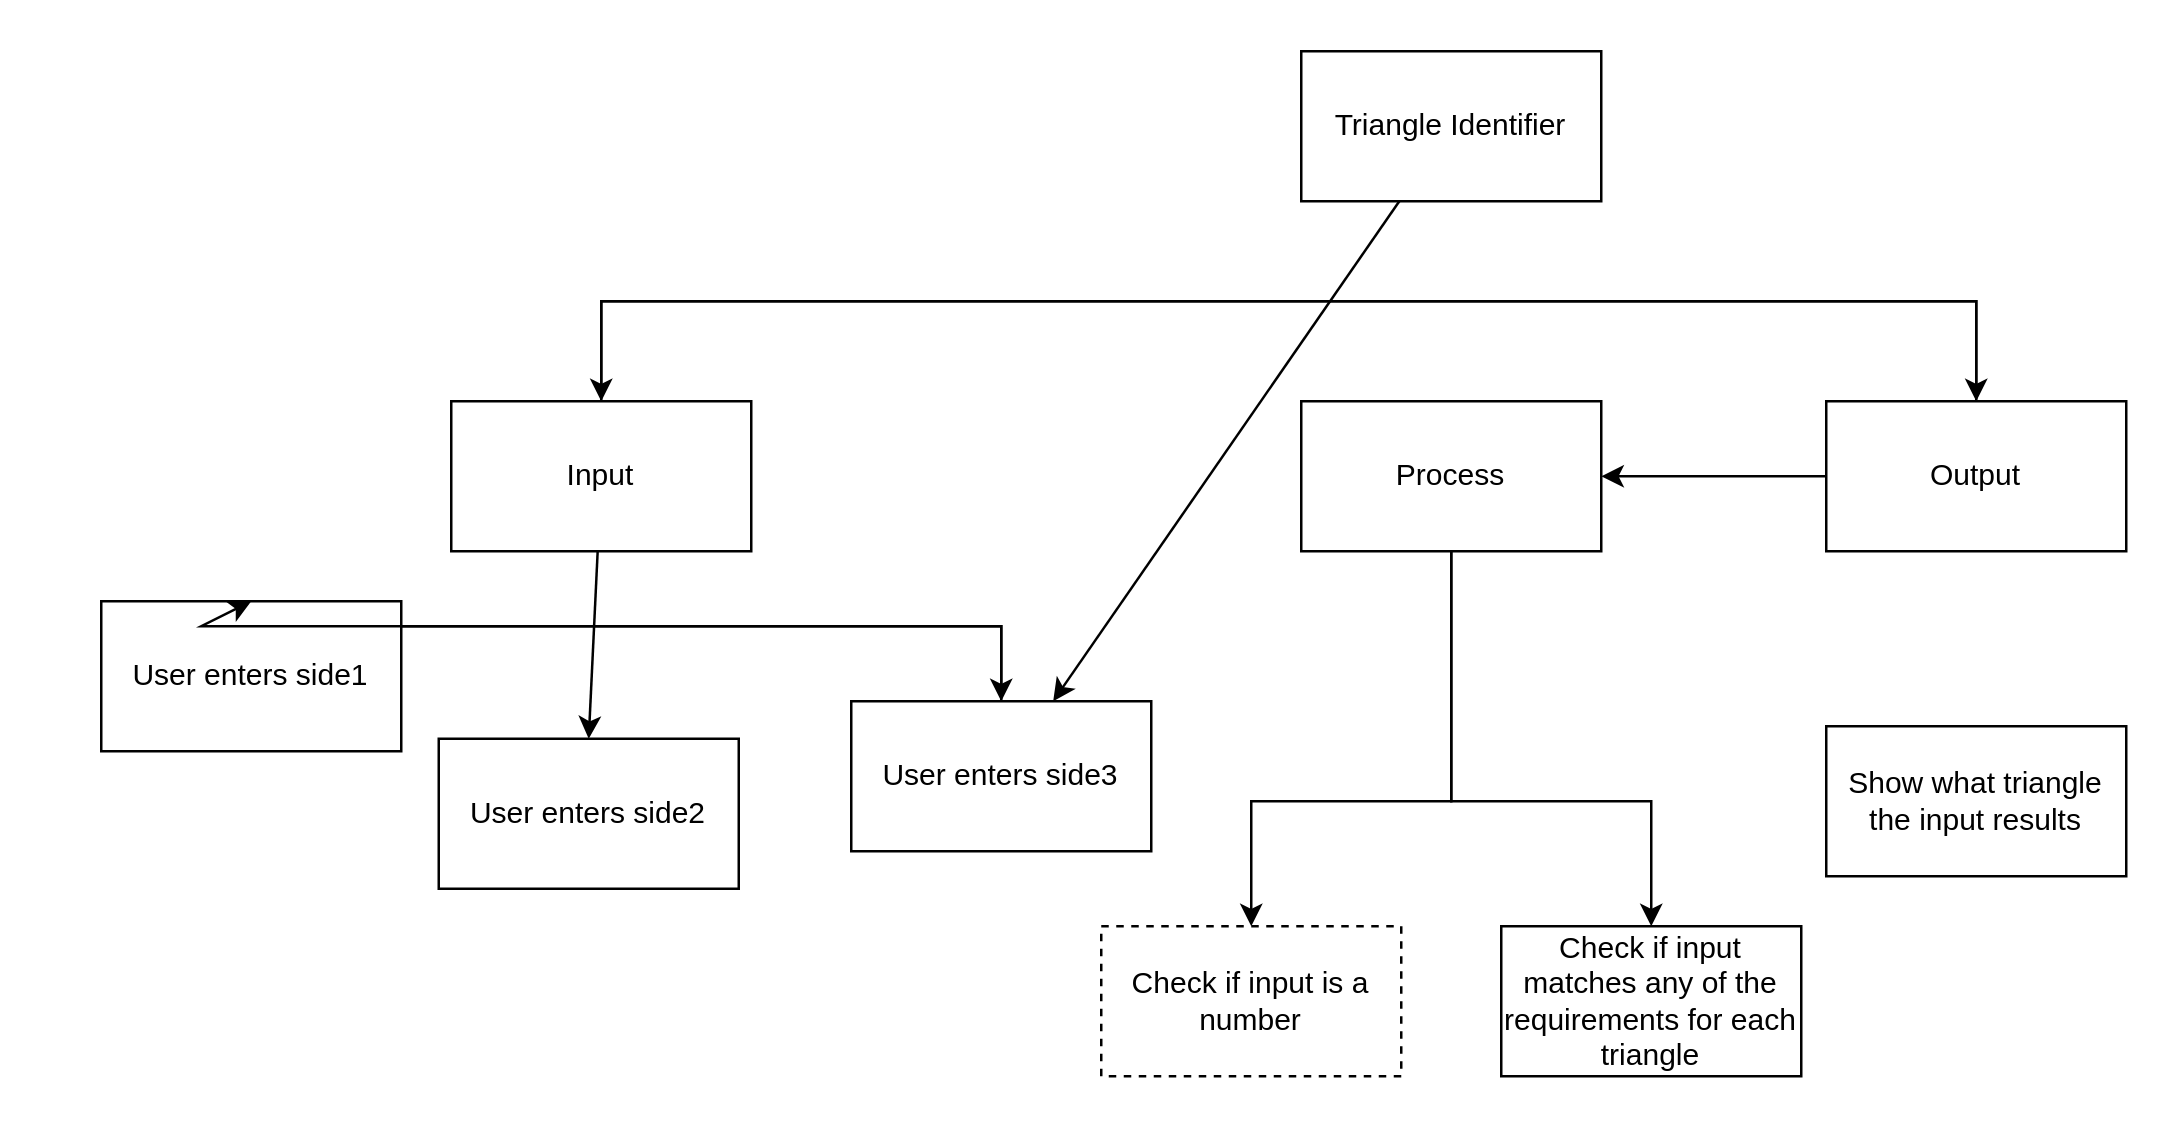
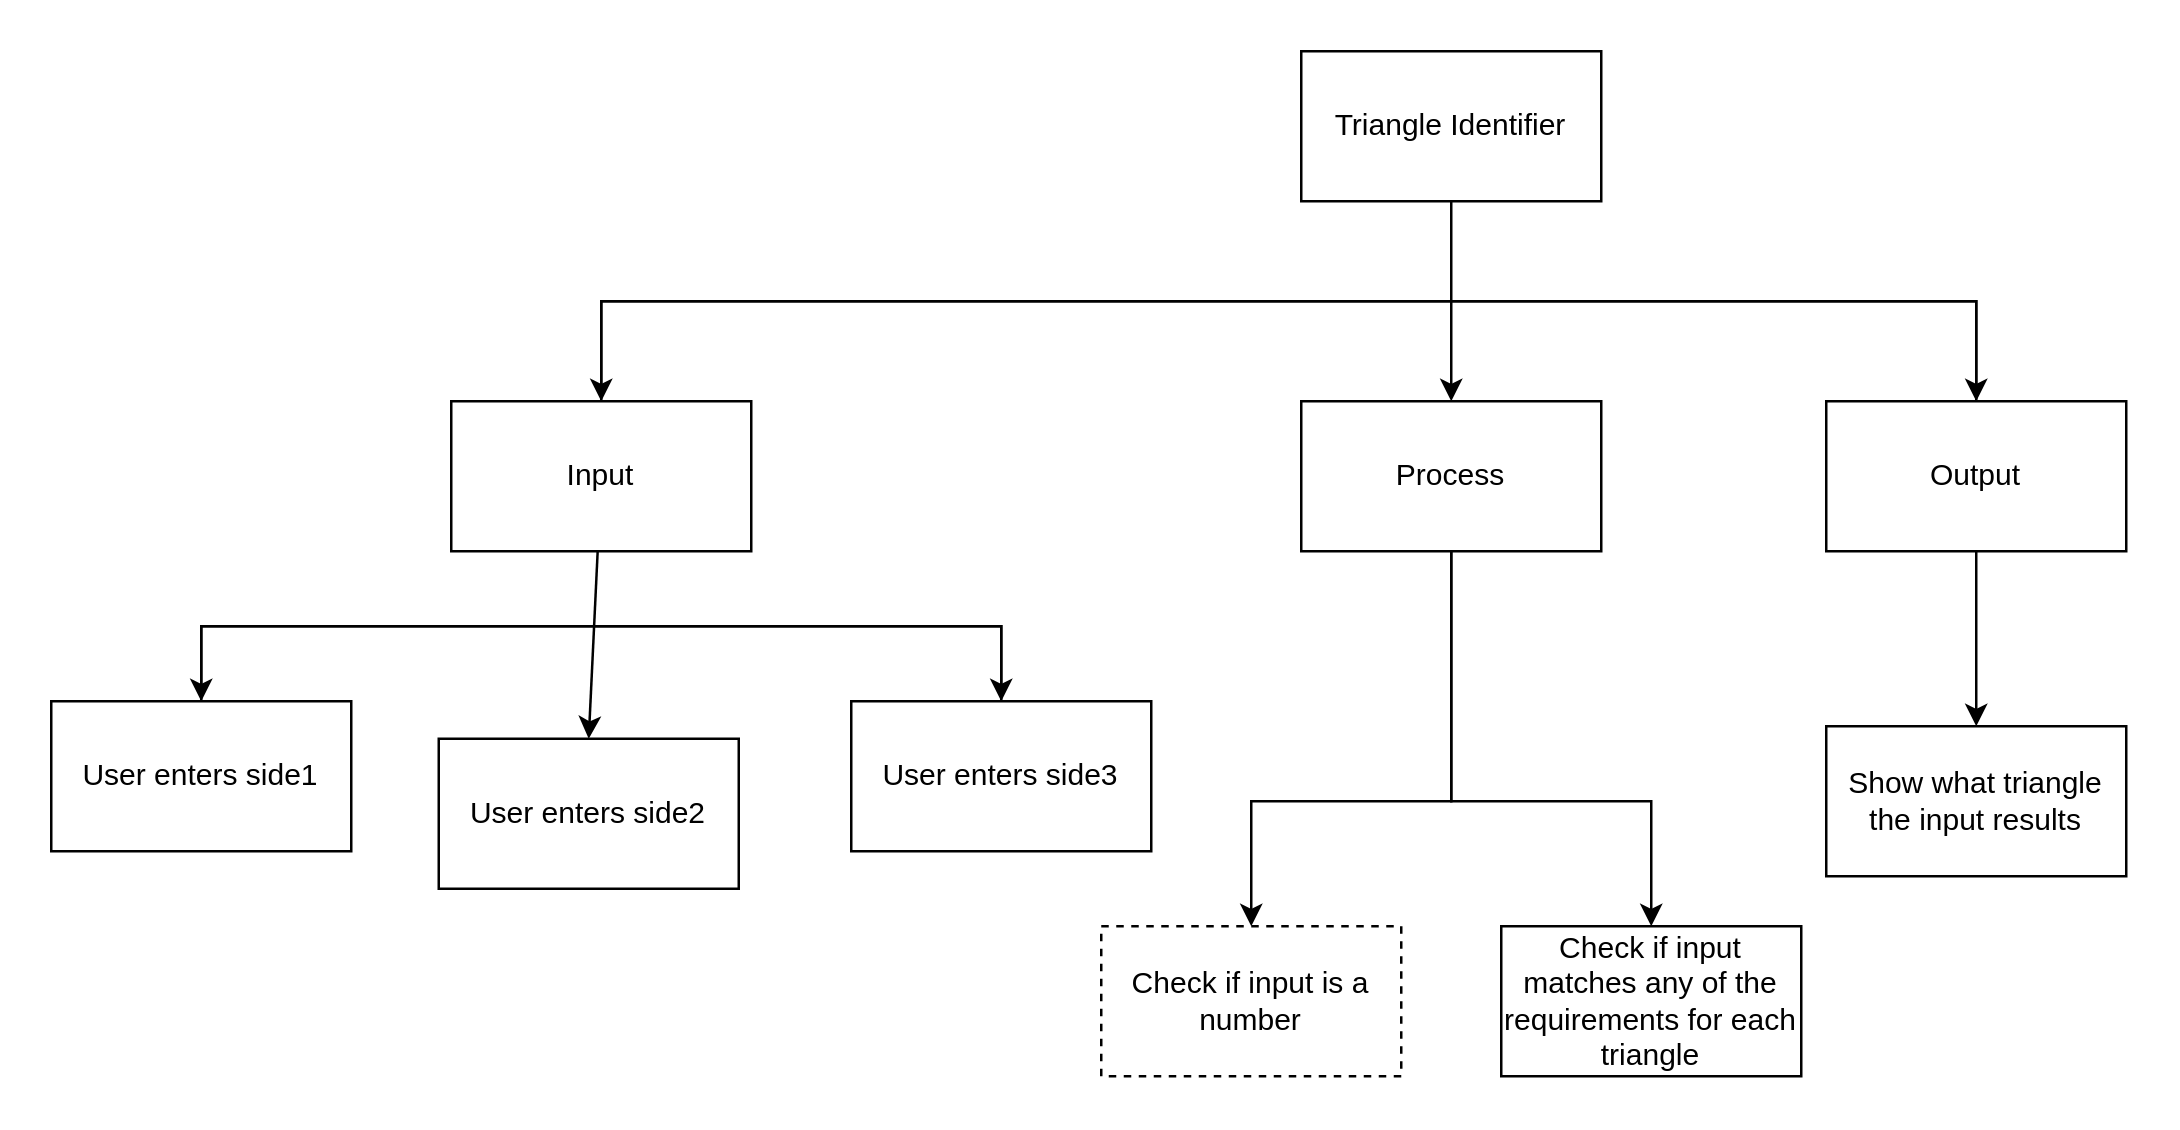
- <mxCell id="11" style="edgeStyle=none;rounded=0;html=1;" edge="1" parent="1" source="12" target="6"><mxGeometry relative="1" as="geometry" /></mxCell>
+ <mxCell id="11" style="edgeStyle=none;rounded=0;html=1;entryX=0.5;entryY=0;entryDx=0;entryDy=0;" edge="1" parent="1" source="12" target="20"><mxGeometry relative="1" as="geometry" /></mxCell>
- <mxCell id="2" style="edgeStyle=none;html=1;rounded=0;" edge="1" parent="1" source="3" target="17"><mxGeometry relative="1" as="geometry" /></mxCell>
+ <mxCell id="2" style="edgeStyle=none;html=1;entryX=0.5;entryY=0;entryDx=0;entryDy=0;rounded=0;" edge="1" parent="1" source="3" target="6"><mxGeometry relative="1" as="geometry" /></mxCell>
- <mxCell id="15" value="User enters side1" style="rounded=0;whiteSpace=wrap;html=1;" vertex="1" parent="1"><mxGeometry x="40" y="240" width="120" height="60" as="geometry" /></mxCell>
+ <mxCell id="15" value="User enters side1" style="rounded=0;whiteSpace=wrap;html=1;" vertex="1" parent="1"><mxGeometry x="20" y="280" width="120" height="60" as="geometry" /></mxCell>
